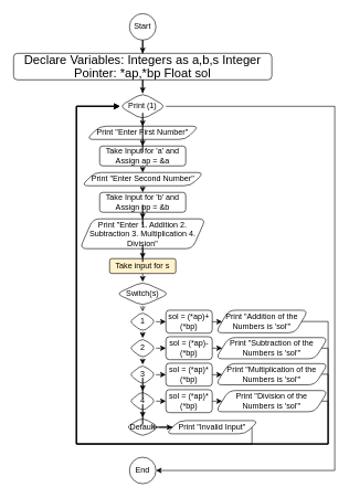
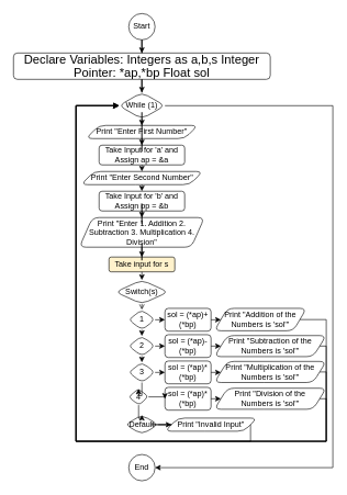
- <mxCell id="6" value="Print (1)" style="rhombus;whiteSpace=wrap;html=1;rounded=1;" vertex="1" parent="2"><mxGeometry x="160" y="120" width="70" height="40" as="geometry" /></mxCell>
+ <mxCell id="6" value="While (1)" style="rhombus;whiteSpace=wrap;html=1;rounded=1;" vertex="1" parent="2"><mxGeometry x="160" y="120" width="70" height="40" as="geometry" /></mxCell>
- <mxCell id="43" value="4" style="rhombus;whiteSpace=wrap;html=1;rounded=1;" vertex="1" parent="2"><mxGeometry x="175" y="570" width="40" height="30.63" as="geometry" /></mxCell>
+ <mxCell id="43" value="4" style="rhombus;whiteSpace=wrap;html=1;rounded=1;" vertex="1" parent="2"><mxGeometry x="175" y="570" width="30" height="25" as="geometry" /></mxCell>
